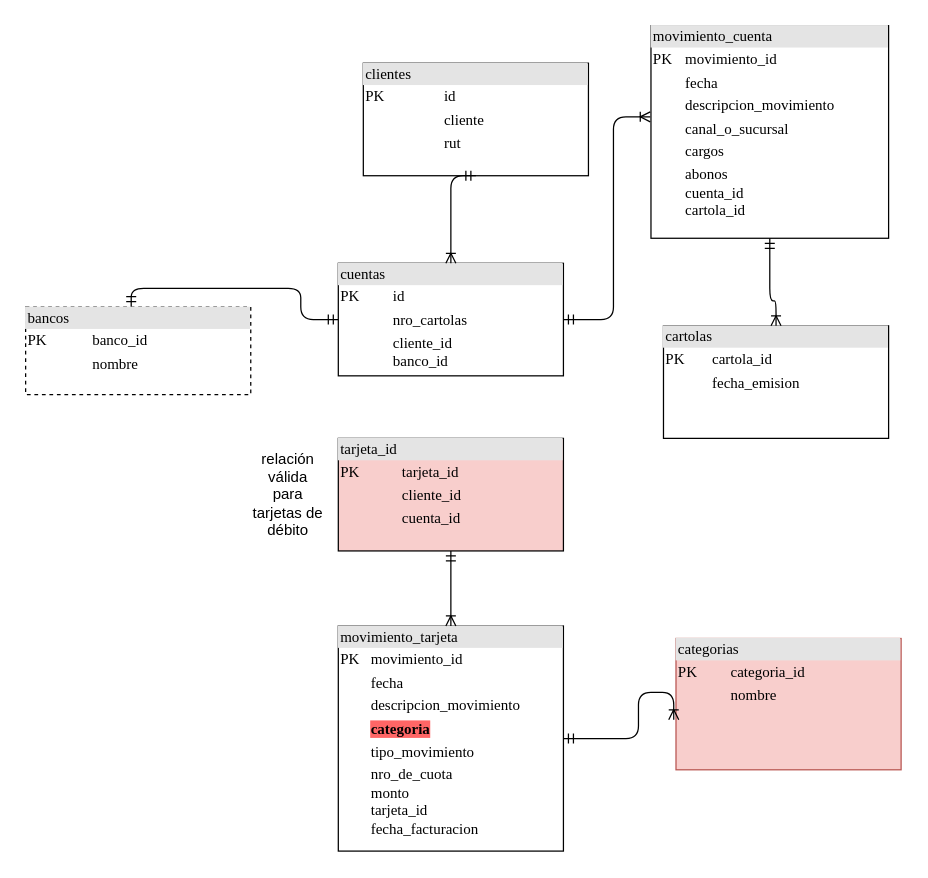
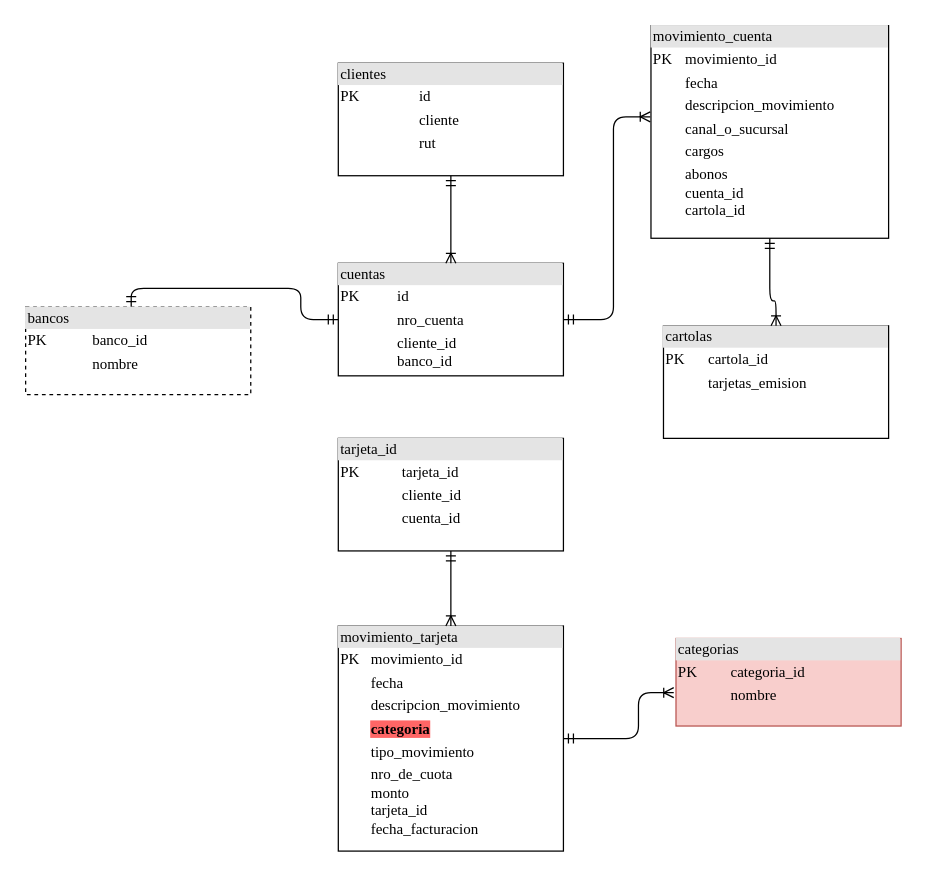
- <mxCell id="2" value="&lt;div style=&quot;box-sizing:border-box;width:100%;background:#e4e4e4;padding:2px;&quot;&gt;clientes&lt;/div&gt;&lt;table style=&quot;width:100%;font-size:1em;&quot; cellpadding=&quot;2&quot; cellspacing=&quot;0&quot;&gt;&lt;tbody&gt;&lt;tr&gt;&lt;td&gt;PK&lt;/td&gt;&lt;td&gt;id&lt;/td&gt;&lt;/tr&gt;&lt;tr&gt;&lt;td&gt;&lt;br&gt;&lt;/td&gt;&lt;td&gt;cliente&lt;/td&gt;&lt;/tr&gt;&lt;tr&gt;&lt;td&gt;&lt;/td&gt;&lt;td&gt;rut&lt;/td&gt;&lt;/tr&gt;&lt;/tbody&gt;&lt;/table&gt;" style="verticalAlign=top;align=left;overflow=fill;html=1;rounded=0;shadow=0;comic=0;labelBackgroundColor=none;strokeWidth=1;fontFamily=Verdana;fontSize=12" parent="1" vertex="1"><mxGeometry x="290" y="50" width="180" height="90" as="geometry" /></mxCell>
+ <mxCell id="2" value="&lt;div style=&quot;box-sizing:border-box;width:100%;background:#e4e4e4;padding:2px;&quot;&gt;clientes&lt;/div&gt;&lt;table style=&quot;width:100%;font-size:1em;&quot; cellpadding=&quot;2&quot; cellspacing=&quot;0&quot;&gt;&lt;tbody&gt;&lt;tr&gt;&lt;td&gt;PK&lt;/td&gt;&lt;td&gt;id&lt;/td&gt;&lt;/tr&gt;&lt;tr&gt;&lt;td&gt;&lt;br&gt;&lt;/td&gt;&lt;td&gt;cliente&lt;/td&gt;&lt;/tr&gt;&lt;tr&gt;&lt;td&gt;&lt;/td&gt;&lt;td&gt;rut&lt;/td&gt;&lt;/tr&gt;&lt;/tbody&gt;&lt;/table&gt;" style="verticalAlign=top;align=left;overflow=fill;html=1;rounded=0;shadow=0;comic=0;labelBackgroundColor=none;strokeWidth=1;fontFamily=Verdana;fontSize=12" parent="1" vertex="1"><mxGeometry x="270" y="50" width="180" height="90" as="geometry" /></mxCell>
- <mxCell id="7" value="&lt;div style=&quot;box-sizing:border-box;width:100%;background:#e4e4e4;padding:2px;&quot;&gt;cuentas&lt;/div&gt;&lt;table style=&quot;width:100%;font-size:1em;&quot; cellpadding=&quot;2&quot; cellspacing=&quot;0&quot;&gt;&lt;tbody&gt;&lt;tr&gt;&lt;td&gt;PK&lt;/td&gt;&lt;td&gt;id&lt;/td&gt;&lt;/tr&gt;&lt;tr&gt;&lt;td&gt;&lt;br&gt;&lt;/td&gt;&lt;td&gt;nro_cartolas&lt;/td&gt;&lt;/tr&gt;&lt;tr&gt;&lt;td&gt;&lt;/td&gt;&lt;td&gt;cliente_id&lt;br&gt;banco_id&lt;br&gt;&lt;/td&gt;&lt;/tr&gt;&lt;/tbody&gt;&lt;/table&gt;" style="verticalAlign=top;align=left;overflow=fill;html=1;rounded=0;shadow=0;comic=0;labelBackgroundColor=none;strokeWidth=1;fontFamily=Verdana;fontSize=12" parent="1" vertex="1"><mxGeometry x="270" y="210" width="180" height="90" as="geometry" /></mxCell>
+ <mxCell id="7" value="&lt;div style=&quot;box-sizing:border-box;width:100%;background:#e4e4e4;padding:2px;&quot;&gt;cuentas&lt;/div&gt;&lt;table style=&quot;width:100%;font-size:1em;&quot; cellpadding=&quot;2&quot; cellspacing=&quot;0&quot;&gt;&lt;tbody&gt;&lt;tr&gt;&lt;td&gt;PK&lt;/td&gt;&lt;td&gt;id&lt;/td&gt;&lt;/tr&gt;&lt;tr&gt;&lt;td&gt;&lt;br&gt;&lt;/td&gt;&lt;td&gt;nro_cuenta&lt;/td&gt;&lt;/tr&gt;&lt;tr&gt;&lt;td&gt;&lt;/td&gt;&lt;td&gt;cliente_id&lt;br&gt;banco_id&lt;br&gt;&lt;/td&gt;&lt;/tr&gt;&lt;/tbody&gt;&lt;/table&gt;" style="verticalAlign=top;align=left;overflow=fill;html=1;rounded=0;shadow=0;comic=0;labelBackgroundColor=none;strokeWidth=1;fontFamily=Verdana;fontSize=12" parent="1" vertex="1"><mxGeometry x="270" y="210" width="180" height="90" as="geometry" /></mxCell>
- <mxCell id="9" value="&lt;div style=&quot;box-sizing:border-box;width:100%;background:#e4e4e4;padding:2px;&quot;&gt;cartolas&lt;/div&gt;&lt;table style=&quot;width:100%;font-size:1em;&quot; cellpadding=&quot;2&quot; cellspacing=&quot;0&quot;&gt;&lt;tbody&gt;&lt;tr&gt;&lt;td&gt;PK&lt;/td&gt;&lt;td&gt;cartola_id&lt;/td&gt;&lt;/tr&gt;&lt;tr&gt;&lt;td&gt;&lt;br&gt;&lt;/td&gt;&lt;td&gt;fecha_emision&lt;/td&gt;&lt;/tr&gt;&lt;tr&gt;&lt;td&gt;&lt;/td&gt;&lt;td&gt;&lt;br&gt;&lt;/td&gt;&lt;/tr&gt;&lt;/tbody&gt;&lt;/table&gt;" style="verticalAlign=top;align=left;overflow=fill;html=1;rounded=0;shadow=0;comic=0;labelBackgroundColor=none;strokeWidth=1;fontFamily=Verdana;fontSize=12" parent="1" vertex="1"><mxGeometry x="530" y="260" width="180" height="90" as="geometry" /></mxCell>
+ <mxCell id="9" value="&lt;div style=&quot;box-sizing:border-box;width:100%;background:#e4e4e4;padding:2px;&quot;&gt;cartolas&lt;/div&gt;&lt;table style=&quot;width:100%;font-size:1em;&quot; cellpadding=&quot;2&quot; cellspacing=&quot;0&quot;&gt;&lt;tbody&gt;&lt;tr&gt;&lt;td&gt;PK&lt;/td&gt;&lt;td&gt;cartola_id&lt;/td&gt;&lt;/tr&gt;&lt;tr&gt;&lt;td&gt;&lt;br&gt;&lt;/td&gt;&lt;td&gt;tarjetas_emision&lt;/td&gt;&lt;/tr&gt;&lt;tr&gt;&lt;td&gt;&lt;/td&gt;&lt;td&gt;&lt;br&gt;&lt;/td&gt;&lt;/tr&gt;&lt;/tbody&gt;&lt;/table&gt;" style="verticalAlign=top;align=left;overflow=fill;html=1;rounded=0;shadow=0;comic=0;labelBackgroundColor=none;strokeWidth=1;fontFamily=Verdana;fontSize=12" parent="1" vertex="1"><mxGeometry x="530" y="260" width="180" height="90" as="geometry" /></mxCell>
- <mxCell id="14" value="relación válida para tarjetas de débito" style="text;html=1;align=center;verticalAlign=middle;whiteSpace=wrap;rounded=0;" vertex="1" parent="1"><mxGeometry x="200" y="380" width="60" height="30" as="geometry" /></mxCell>
- <mxCell id="4" value="&lt;div style=&quot;box-sizing: border-box ; width: 100% ; background: #e4e4e4 ; padding: 2px&quot;&gt;tarjeta_id&lt;/div&gt;&lt;table style=&quot;width: 100% ; font-size: 1em&quot; cellpadding=&quot;2&quot; cellspacing=&quot;0&quot;&gt;&lt;tbody&gt;&lt;tr&gt;&lt;td&gt;PK&lt;/td&gt;&lt;td&gt;tarjeta_id&lt;/td&gt;&lt;/tr&gt;&lt;tr&gt;&lt;td&gt;&lt;br&gt;&lt;/td&gt;&lt;td&gt;cliente_id&lt;/td&gt;&lt;/tr&gt;&lt;tr&gt;&lt;td&gt;&lt;/td&gt;&lt;td&gt;cuenta_id&lt;/td&gt;&lt;/tr&gt;&lt;tr&gt;&lt;td&gt;&lt;br&gt;&lt;/td&gt;&lt;td&gt;&lt;br&gt;&lt;/td&gt;&lt;/tr&gt;&lt;/tbody&gt;&lt;/table&gt;" style="verticalAlign=top;align=left;overflow=fill;html=1;rounded=0;shadow=0;comic=0;labelBackgroundColor=none;strokeWidth=1;fontFamily=Verdana;fontSize=12;fillColor=#f8cecc;" parent="1" vertex="1"><mxGeometry x="270" y="350" width="180" height="90" as="geometry" /></mxCell>
+ <mxCell id="4" value="&lt;div style=&quot;box-sizing: border-box ; width: 100% ; background: #e4e4e4 ; padding: 2px&quot;&gt;tarjeta_id&lt;/div&gt;&lt;table style=&quot;width: 100% ; font-size: 1em&quot; cellpadding=&quot;2&quot; cellspacing=&quot;0&quot;&gt;&lt;tbody&gt;&lt;tr&gt;&lt;td&gt;PK&lt;/td&gt;&lt;td&gt;tarjeta_id&lt;/td&gt;&lt;/tr&gt;&lt;tr&gt;&lt;td&gt;&lt;br&gt;&lt;/td&gt;&lt;td&gt;cliente_id&lt;/td&gt;&lt;/tr&gt;&lt;tr&gt;&lt;td&gt;&lt;/td&gt;&lt;td&gt;cuenta_id&lt;/td&gt;&lt;/tr&gt;&lt;tr&gt;&lt;td&gt;&lt;br&gt;&lt;/td&gt;&lt;td&gt;&lt;br&gt;&lt;/td&gt;&lt;/tr&gt;&lt;/tbody&gt;&lt;/table&gt;" style="verticalAlign=top;align=left;overflow=fill;html=1;rounded=0;shadow=0;comic=0;labelBackgroundColor=none;strokeWidth=1;fontFamily=Verdana;fontSize=12" parent="1" vertex="1"><mxGeometry x="270" y="350" width="180" height="90" as="geometry" /></mxCell>
- <mxCell id="8" value="&lt;div style=&quot;box-sizing: border-box ; width: 100% ; background: #e4e4e4 ; padding: 2px&quot;&gt;categorias&lt;/div&gt;&lt;table style=&quot;width: 100% ; font-size: 1em&quot; cellpadding=&quot;2&quot; cellspacing=&quot;0&quot;&gt;&lt;tbody&gt;&lt;tr&gt;&lt;td&gt;PK&lt;/td&gt;&lt;td&gt;categoria_id&lt;/td&gt;&lt;/tr&gt;&lt;tr&gt;&lt;td&gt;&lt;br&gt;&lt;/td&gt;&lt;td&gt;nombre&lt;/td&gt;&lt;/tr&gt;&lt;tr&gt;&lt;td&gt;&lt;/td&gt;&lt;td&gt;&lt;br&gt;&lt;/td&gt;&lt;/tr&gt;&lt;/tbody&gt;&lt;/table&gt;" style="verticalAlign=top;align=left;overflow=fill;html=1;rounded=0;shadow=0;comic=0;labelBackgroundColor=none;strokeWidth=1;fontFamily=Verdana;fontSize=12;fillColor=#f8cecc;strokeColor=#b85450;" parent="1" vertex="1"><mxGeometry x="540" y="510" width="180" height="105" as="geometry" /></mxCell>
+ <mxCell id="8" value="&lt;div style=&quot;box-sizing: border-box ; width: 100% ; background: #e4e4e4 ; padding: 2px&quot;&gt;categorias&lt;/div&gt;&lt;table style=&quot;width: 100% ; font-size: 1em&quot; cellpadding=&quot;2&quot; cellspacing=&quot;0&quot;&gt;&lt;tbody&gt;&lt;tr&gt;&lt;td&gt;PK&lt;/td&gt;&lt;td&gt;categoria_id&lt;/td&gt;&lt;/tr&gt;&lt;tr&gt;&lt;td&gt;&lt;br&gt;&lt;/td&gt;&lt;td&gt;nombre&lt;/td&gt;&lt;/tr&gt;&lt;tr&gt;&lt;td&gt;&lt;/td&gt;&lt;td&gt;&lt;br&gt;&lt;/td&gt;&lt;/tr&gt;&lt;/tbody&gt;&lt;/table&gt;" style="verticalAlign=top;align=left;overflow=fill;html=1;rounded=0;shadow=0;comic=0;labelBackgroundColor=none;strokeWidth=1;fontFamily=Verdana;fontSize=12;fillColor=#f8cecc;strokeColor=#b85450;" parent="1" vertex="1"><mxGeometry x="540" y="510" width="180" height="70" as="geometry" /></mxCell>
